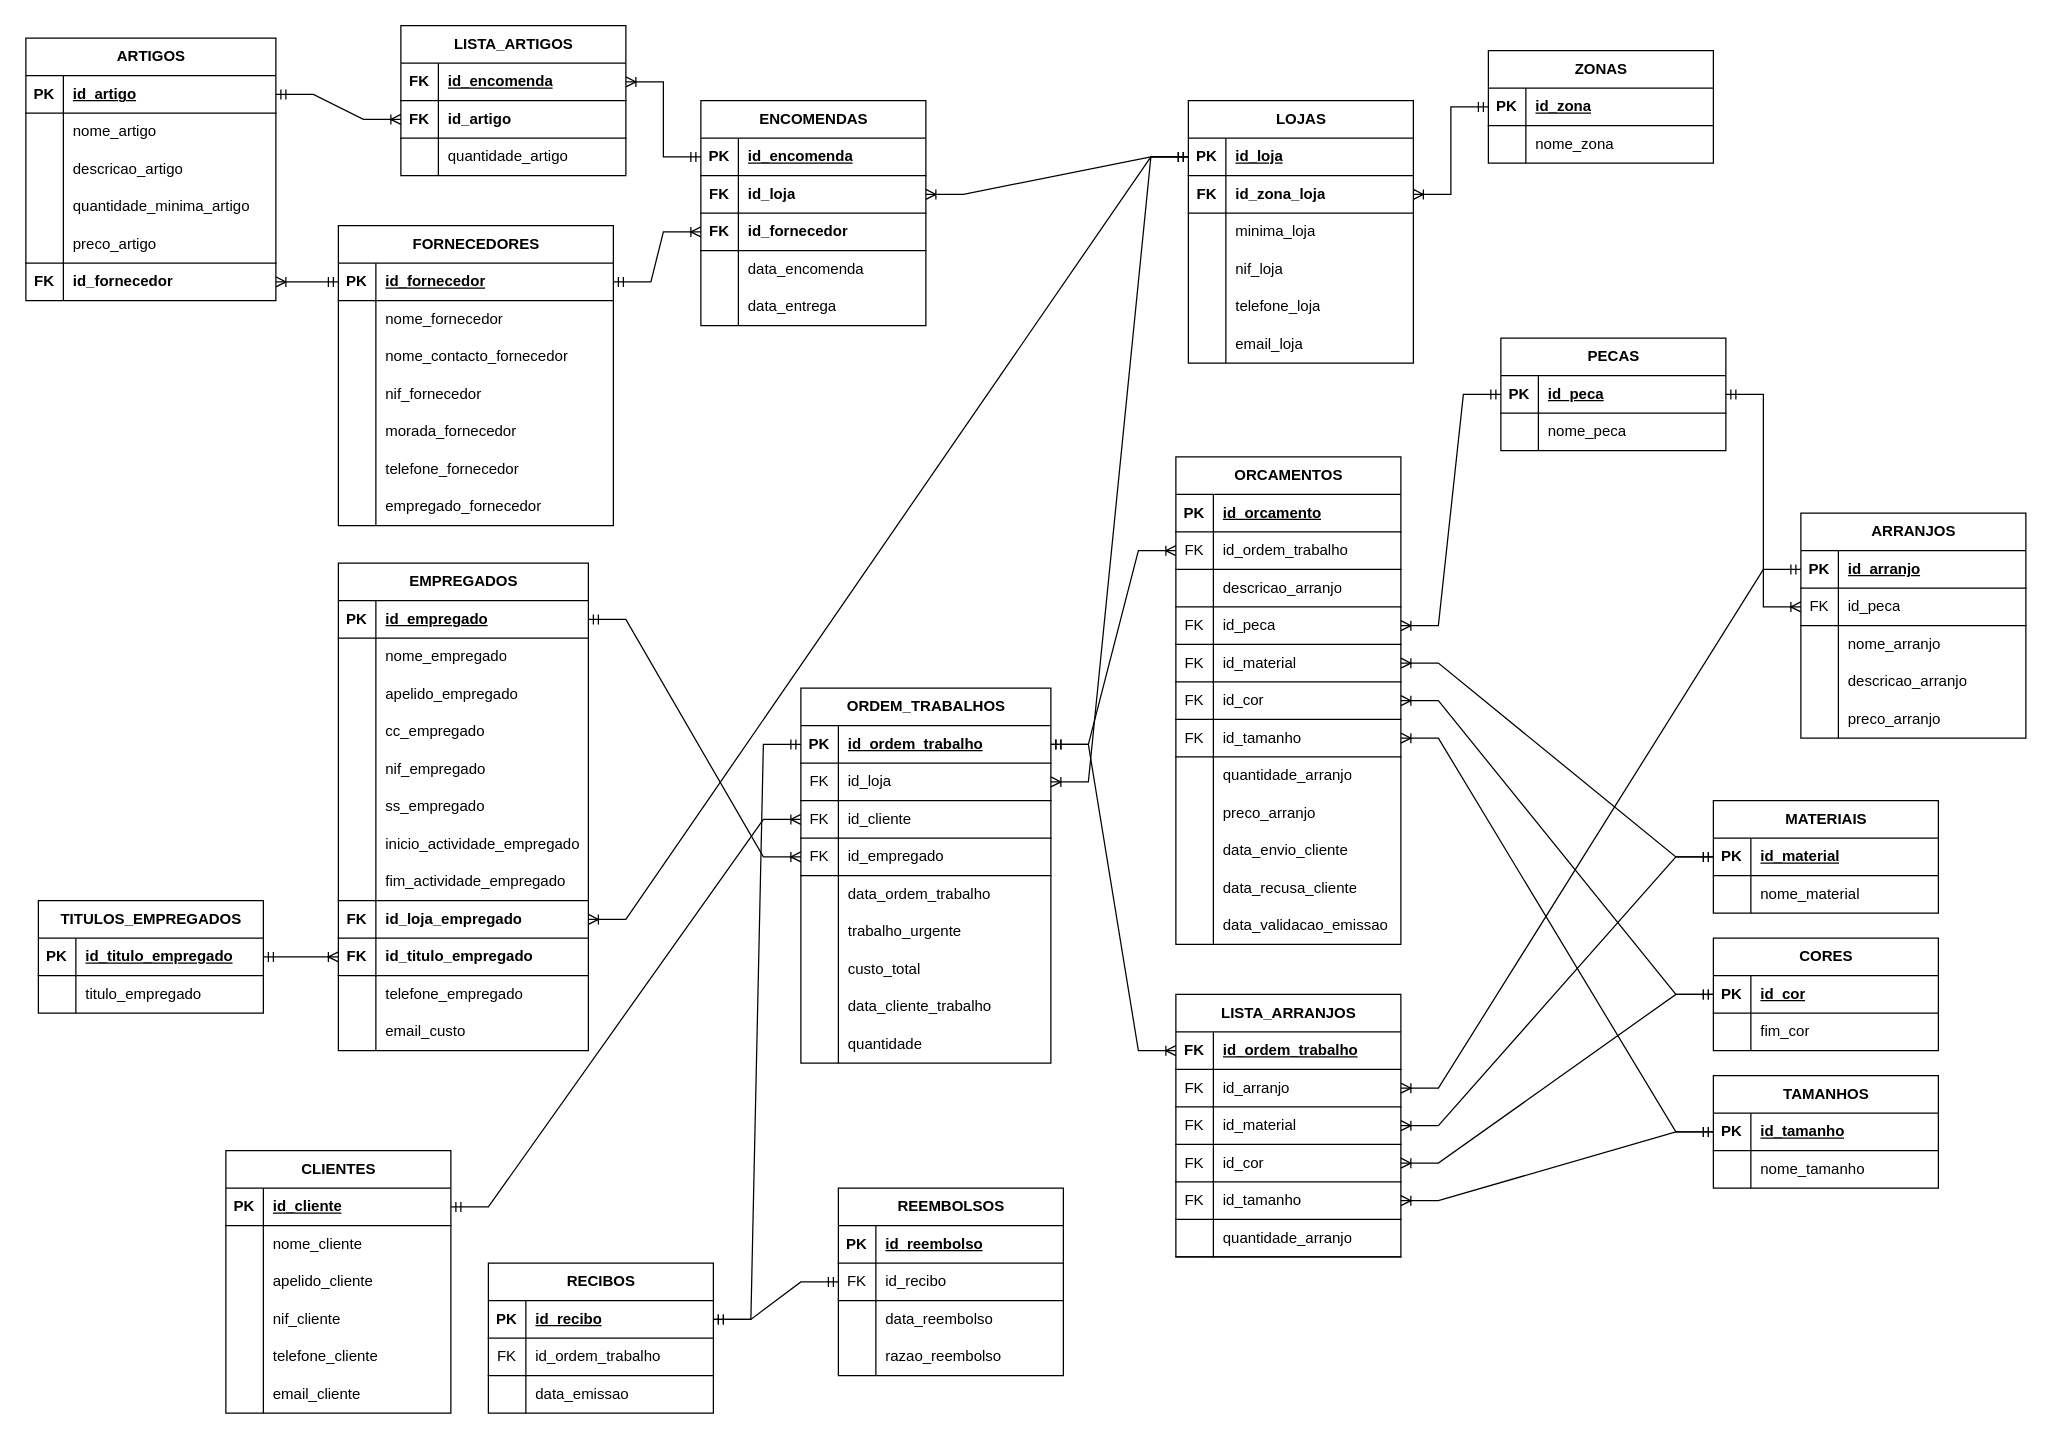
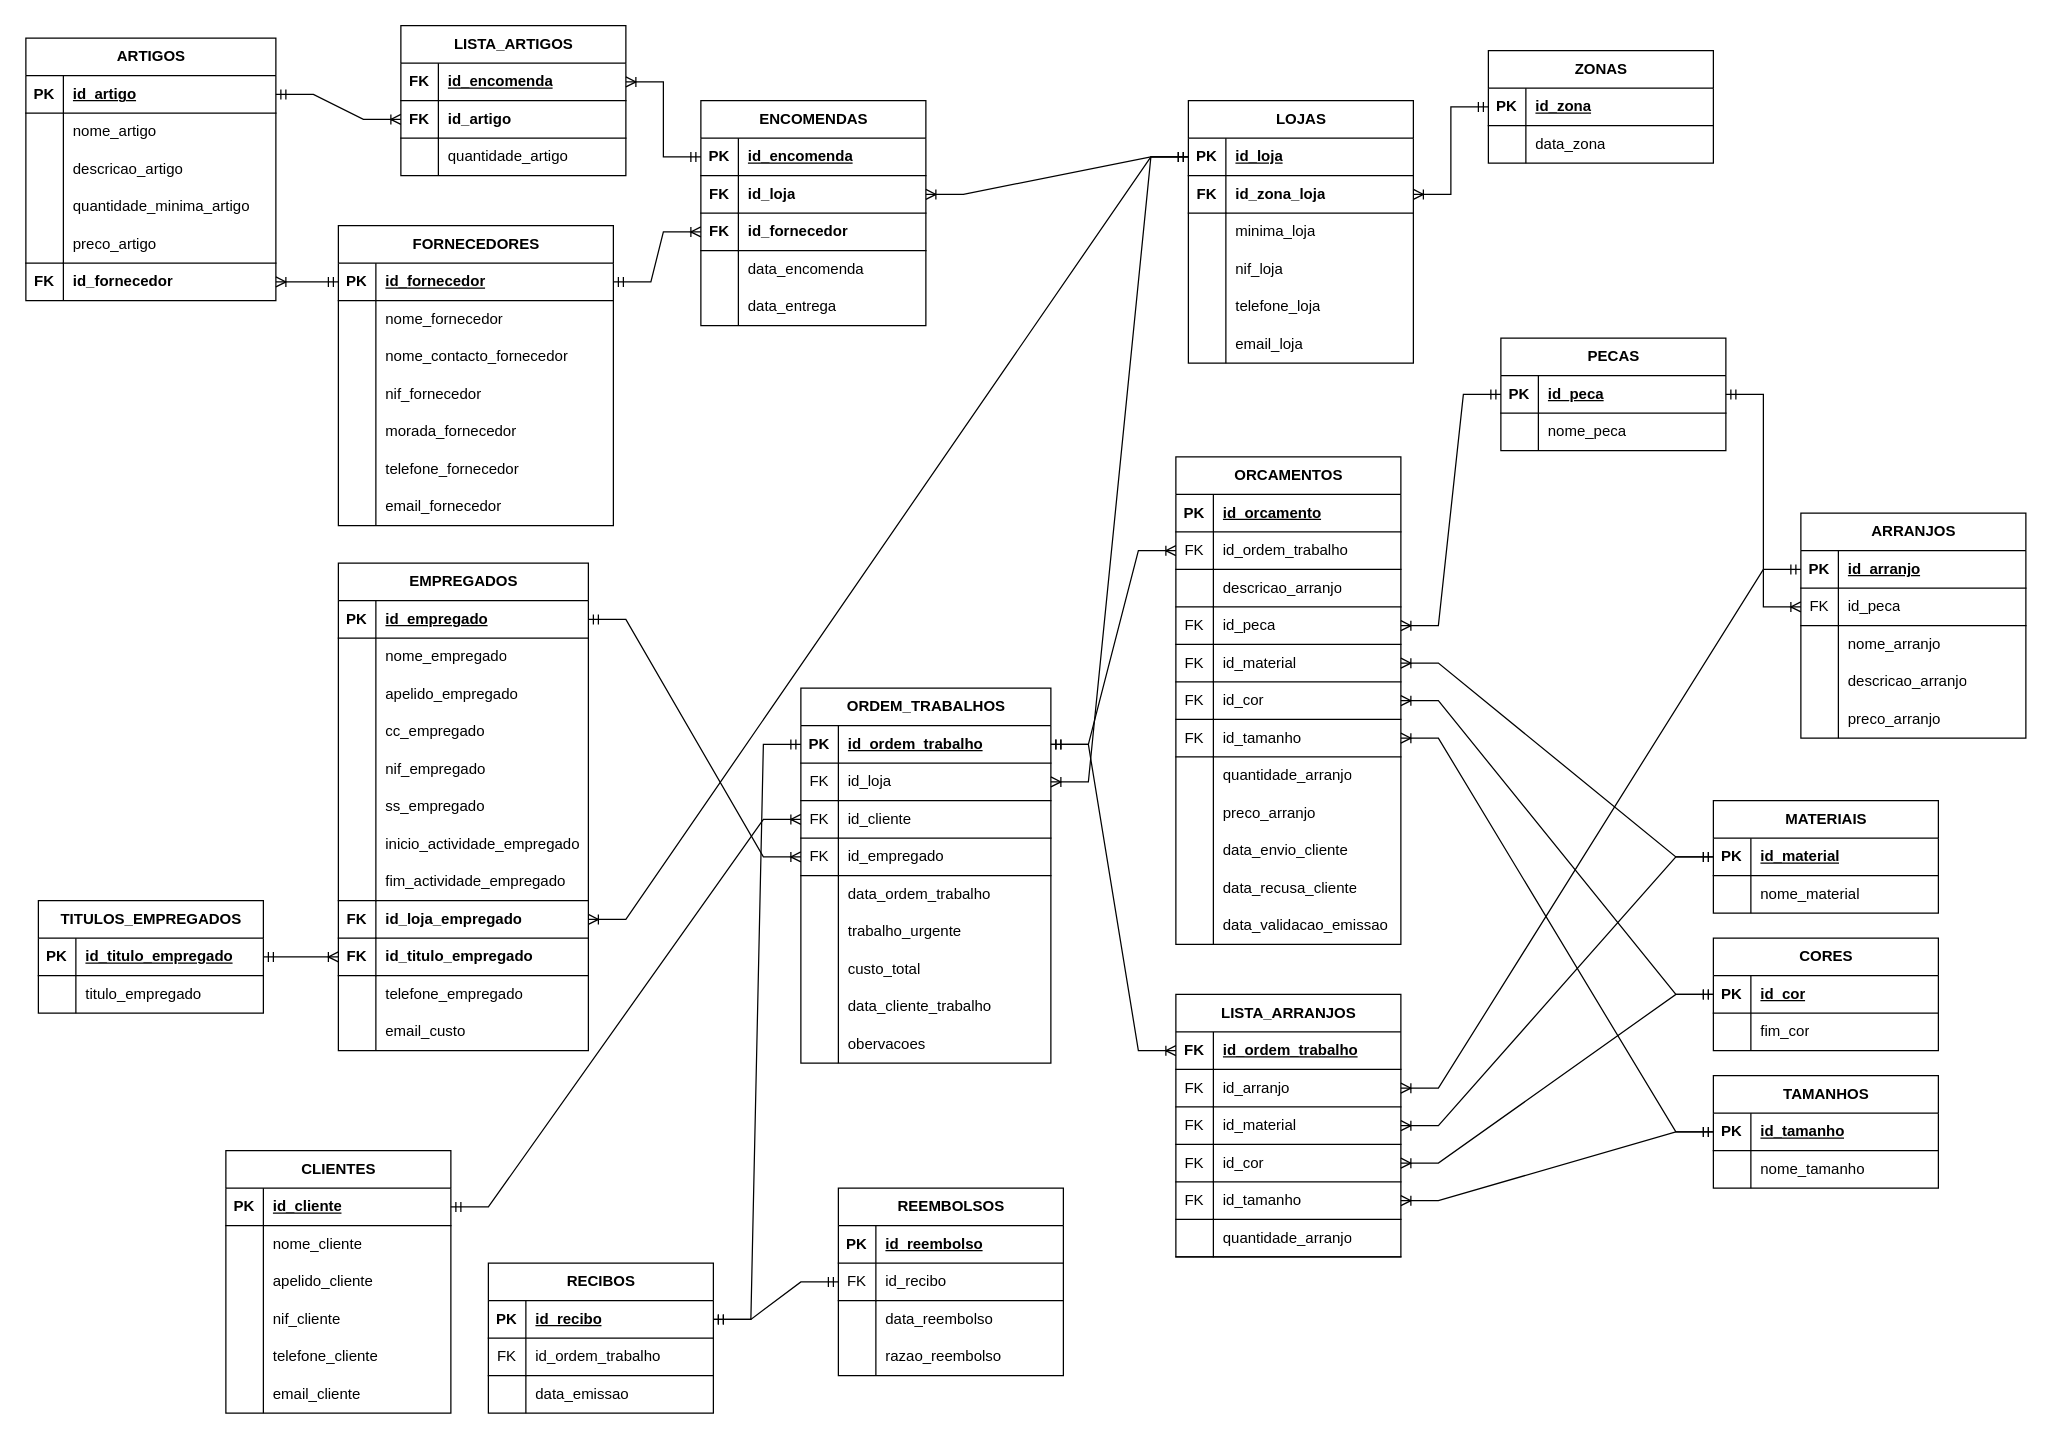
- <mxCell id="8" value="nome_zona" style="shape=partialRectangle;connectable=0;fillColor=none;top=0;left=0;bottom=0;right=0;align=left;spacingLeft=6;overflow=hidden;whiteSpace=wrap;html=1;rounded=0;labelBackgroundColor=none;" parent="6" vertex="1"><mxGeometry x="30" width="150" height="30" as="geometry"><mxRectangle width="150" height="30" as="alternateBounds" /></mxGeometry></mxCell>
+ <mxCell id="8" value="data_zona" style="shape=partialRectangle;connectable=0;fillColor=none;top=0;left=0;bottom=0;right=0;align=left;spacingLeft=6;overflow=hidden;whiteSpace=wrap;html=1;rounded=0;labelBackgroundColor=none;" parent="6" vertex="1"><mxGeometry x="30" width="150" height="30" as="geometry"><mxRectangle width="150" height="30" as="alternateBounds" /></mxGeometry></mxCell>
- <mxCell id="123" value="empregado_fornecedor" style="shape=partialRectangle;connectable=0;fillColor=none;top=0;left=0;bottom=0;right=0;align=left;spacingLeft=6;overflow=hidden;whiteSpace=wrap;html=1;rounded=0;labelBackgroundColor=none;" parent="121" vertex="1"><mxGeometry x="30" width="190" height="30" as="geometry"><mxRectangle width="190" height="30" as="alternateBounds" /></mxGeometry></mxCell>
+ <mxCell id="123" value="email_fornecedor" style="shape=partialRectangle;connectable=0;fillColor=none;top=0;left=0;bottom=0;right=0;align=left;spacingLeft=6;overflow=hidden;whiteSpace=wrap;html=1;rounded=0;labelBackgroundColor=none;" parent="121" vertex="1"><mxGeometry x="30" width="190" height="30" as="geometry"><mxRectangle width="190" height="30" as="alternateBounds" /></mxGeometry></mxCell>
- <mxCell id="235" value="quantidade" style="shape=partialRectangle;connectable=0;fillColor=none;top=0;left=0;bottom=0;right=0;align=left;spacingLeft=6;overflow=hidden;whiteSpace=wrap;html=1;rounded=0;labelBackgroundColor=none;" parent="233" vertex="1"><mxGeometry x="30" width="170" height="30" as="geometry"><mxRectangle width="170" height="30" as="alternateBounds" /></mxGeometry></mxCell>
+ <mxCell id="235" value="obervacoes" style="shape=partialRectangle;connectable=0;fillColor=none;top=0;left=0;bottom=0;right=0;align=left;spacingLeft=6;overflow=hidden;whiteSpace=wrap;html=1;rounded=0;labelBackgroundColor=none;" parent="233" vertex="1"><mxGeometry x="30" width="170" height="30" as="geometry"><mxRectangle width="170" height="30" as="alternateBounds" /></mxGeometry></mxCell>
